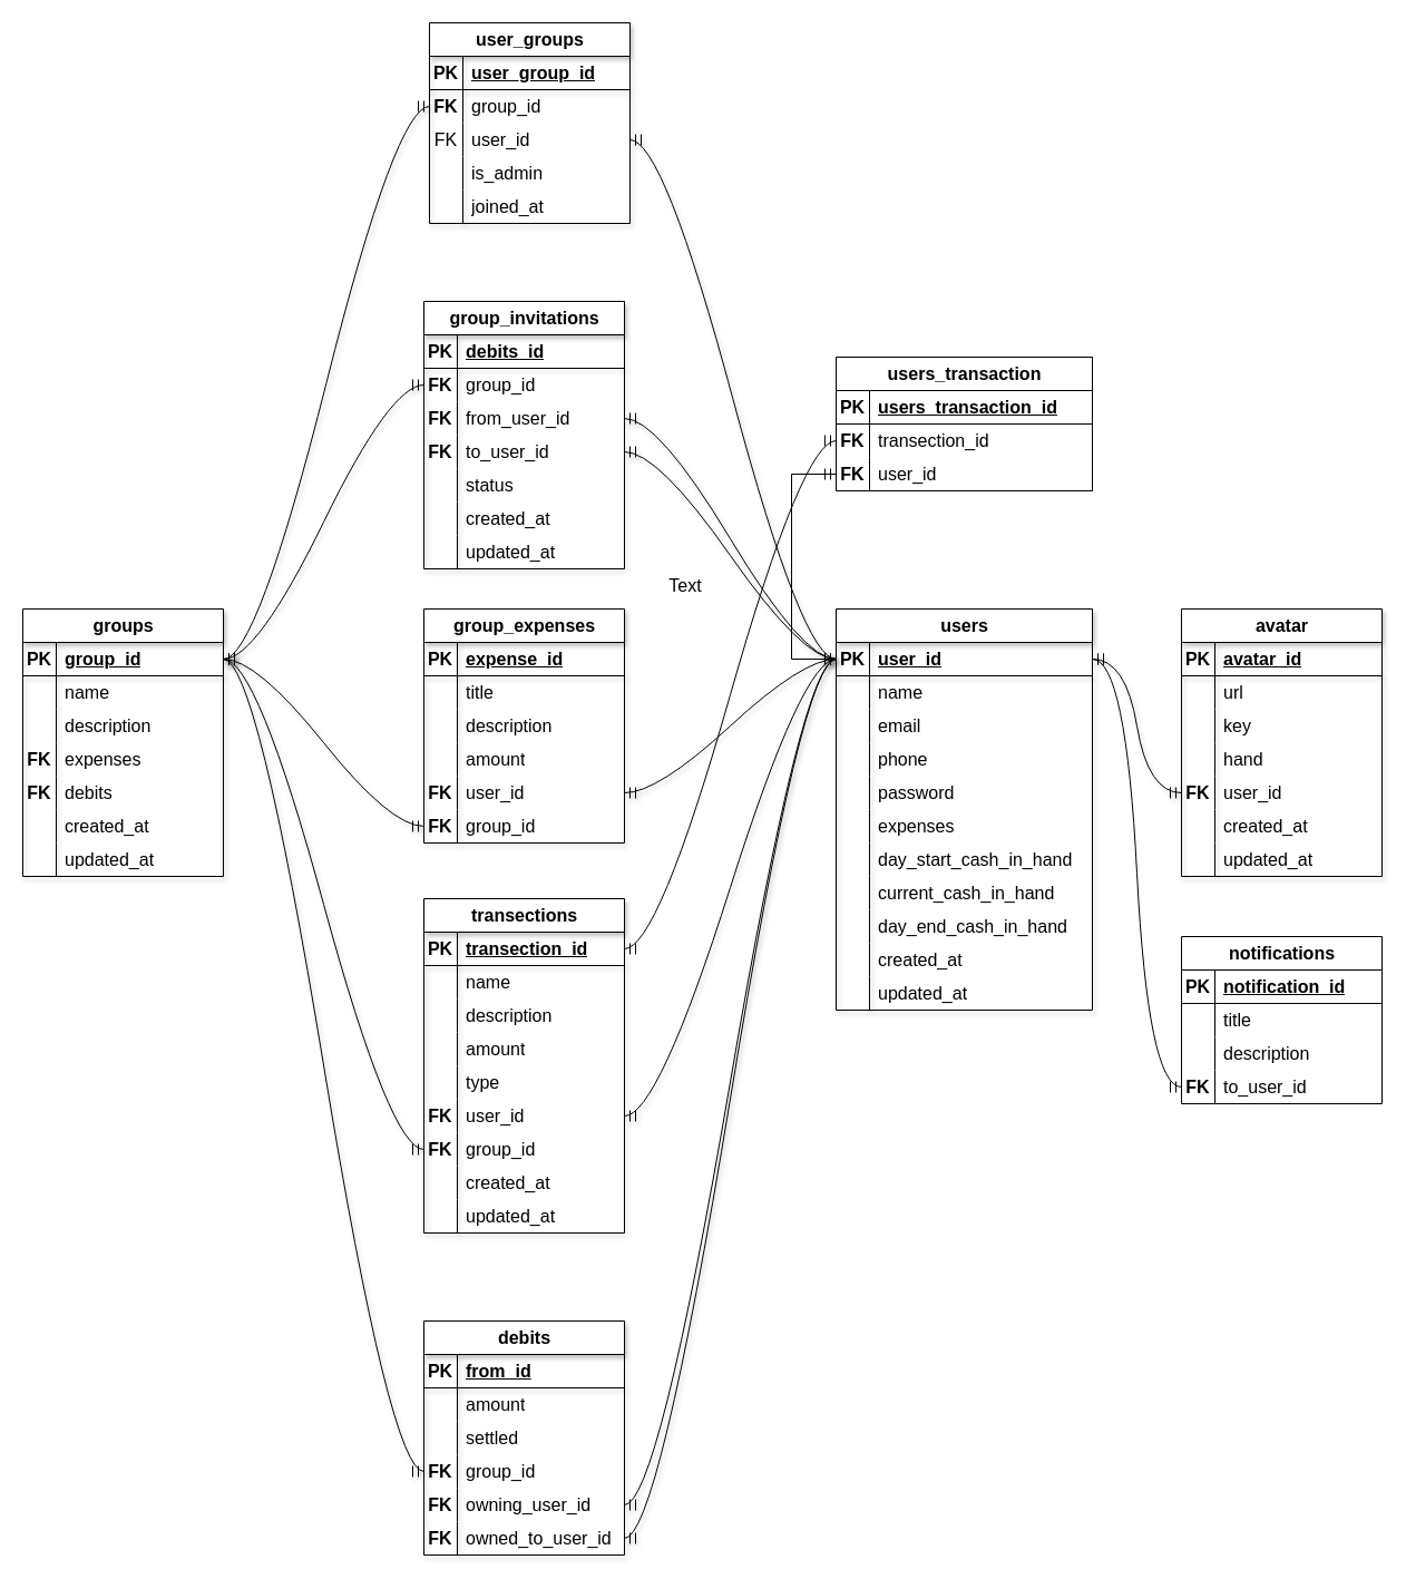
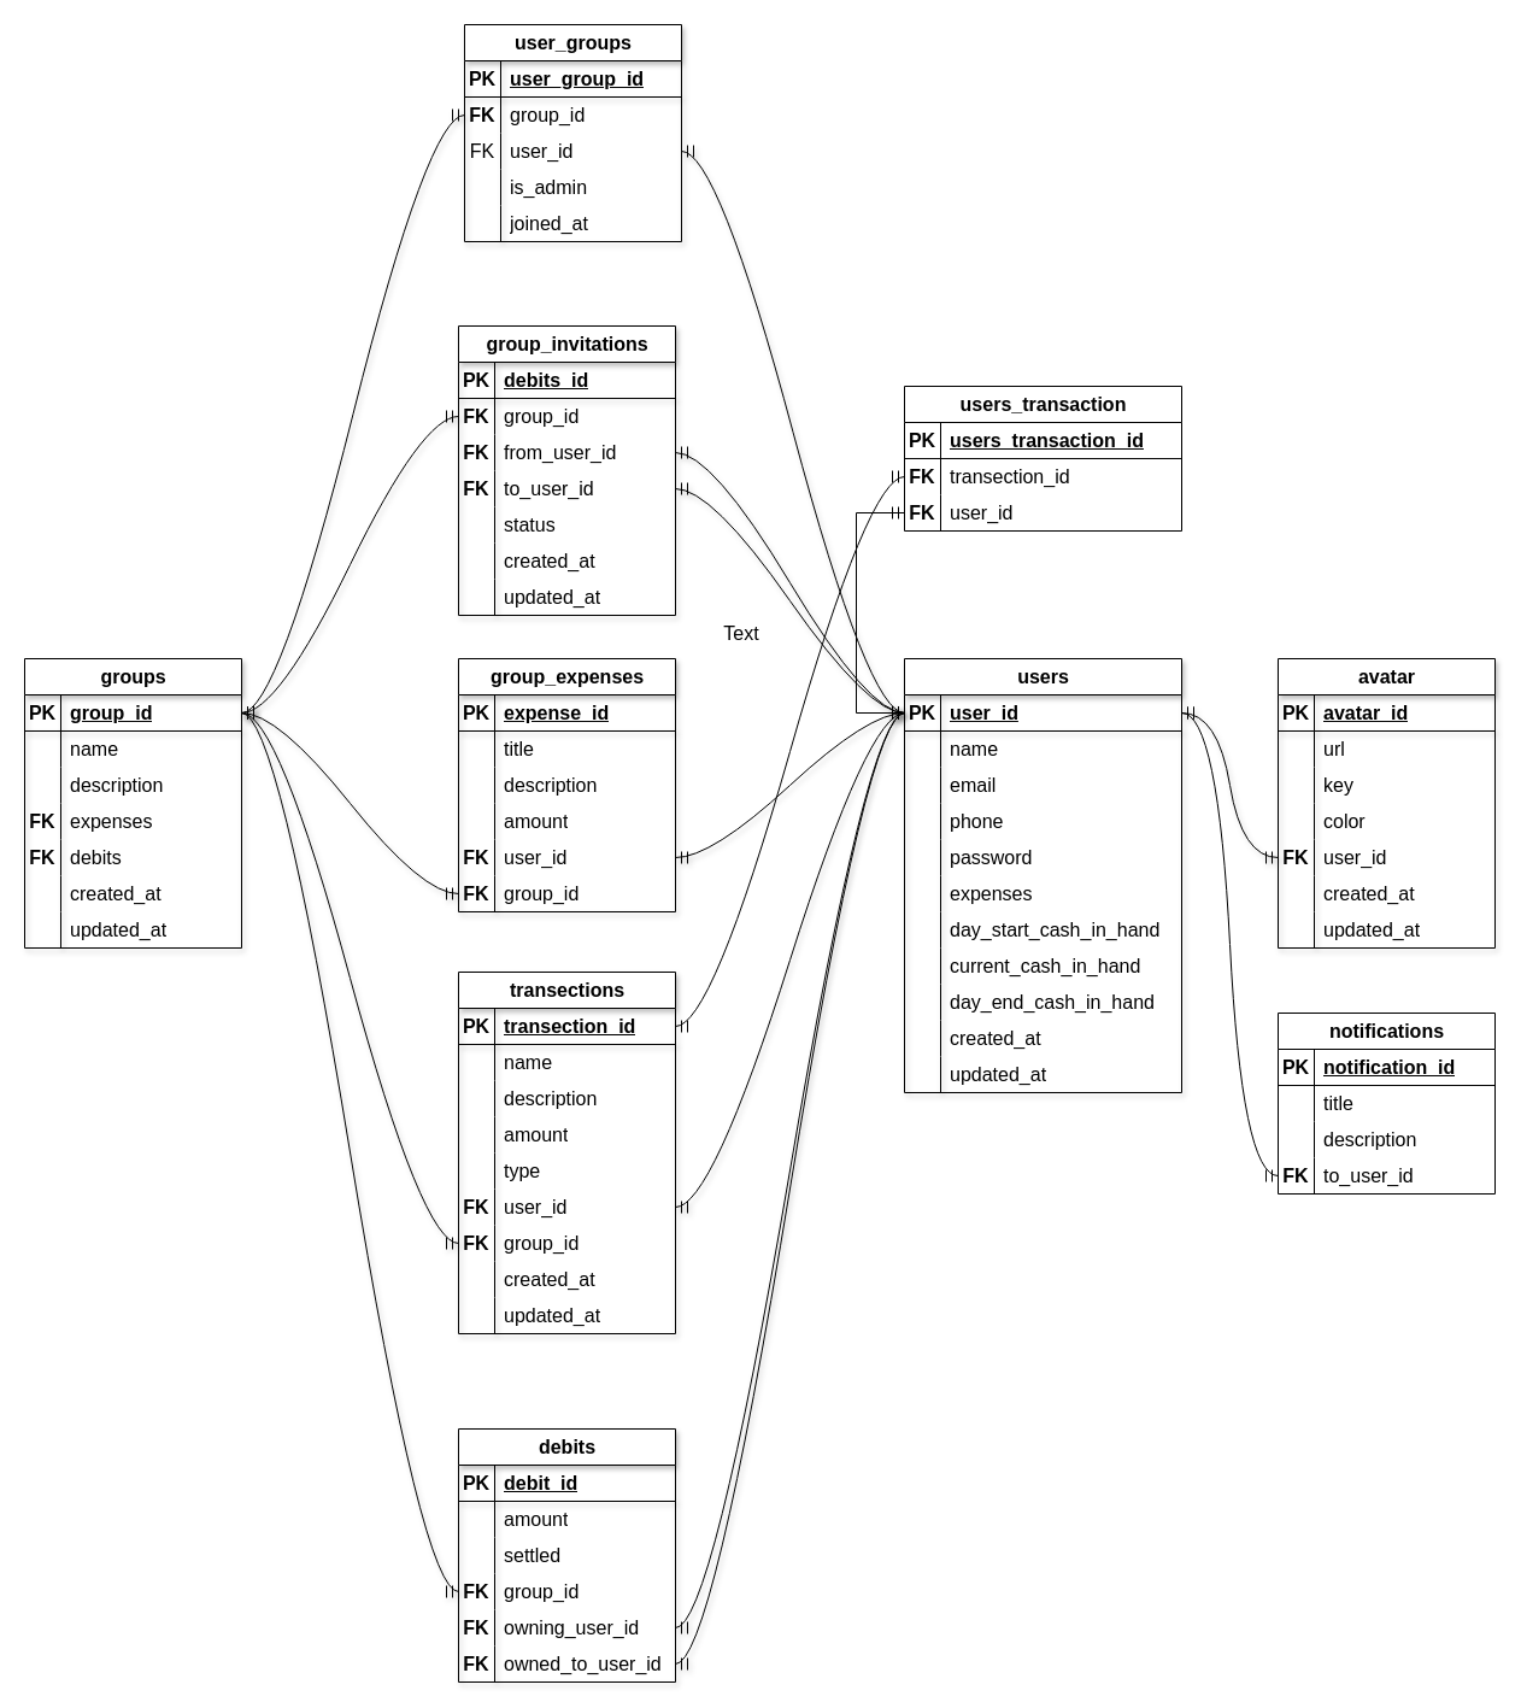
- <mxCell id="49" value="hand" style="shape=partialRectangle;connectable=0;fillColor=none;top=0;left=0;bottom=0;right=0;align=left;spacingLeft=6;overflow=hidden;whiteSpace=wrap;html=1;fontSize=16;shadow=1;swimlaneLine=1;comic=0;" vertex="1" parent="47"><mxGeometry x="30" width="150" height="30" as="geometry"><mxRectangle width="150" height="30" as="alternateBounds" /></mxGeometry></mxCell>
+ <mxCell id="49" value="color" style="shape=partialRectangle;connectable=0;fillColor=none;top=0;left=0;bottom=0;right=0;align=left;spacingLeft=6;overflow=hidden;whiteSpace=wrap;html=1;fontSize=16;shadow=1;swimlaneLine=1;comic=0;" vertex="1" parent="47"><mxGeometry x="30" width="150" height="30" as="geometry"><mxRectangle width="150" height="30" as="alternateBounds" /></mxGeometry></mxCell>
- <mxCell id="123" value="from_id" style="shape=partialRectangle;connectable=0;fillColor=none;top=0;left=0;bottom=0;right=0;align=left;spacingLeft=6;fontStyle=5;overflow=hidden;whiteSpace=wrap;html=1;fontSize=16;shadow=1;swimlaneLine=1;comic=0;" parent="121" vertex="1"><mxGeometry x="30" width="150" height="30" as="geometry"><mxRectangle width="150" height="30" as="alternateBounds" /></mxGeometry></mxCell>
+ <mxCell id="123" value="debit_id" style="shape=partialRectangle;connectable=0;fillColor=none;top=0;left=0;bottom=0;right=0;align=left;spacingLeft=6;fontStyle=5;overflow=hidden;whiteSpace=wrap;html=1;fontSize=16;shadow=1;swimlaneLine=1;comic=0;" parent="121" vertex="1"><mxGeometry x="30" width="150" height="30" as="geometry"><mxRectangle width="150" height="30" as="alternateBounds" /></mxGeometry></mxCell>
